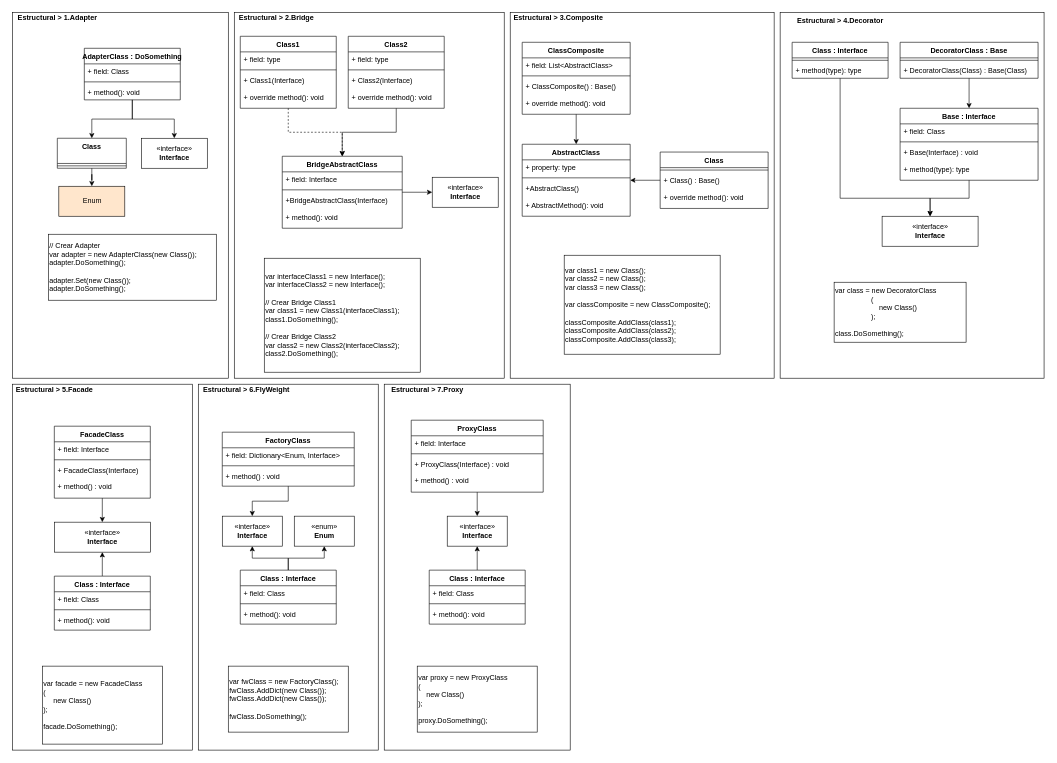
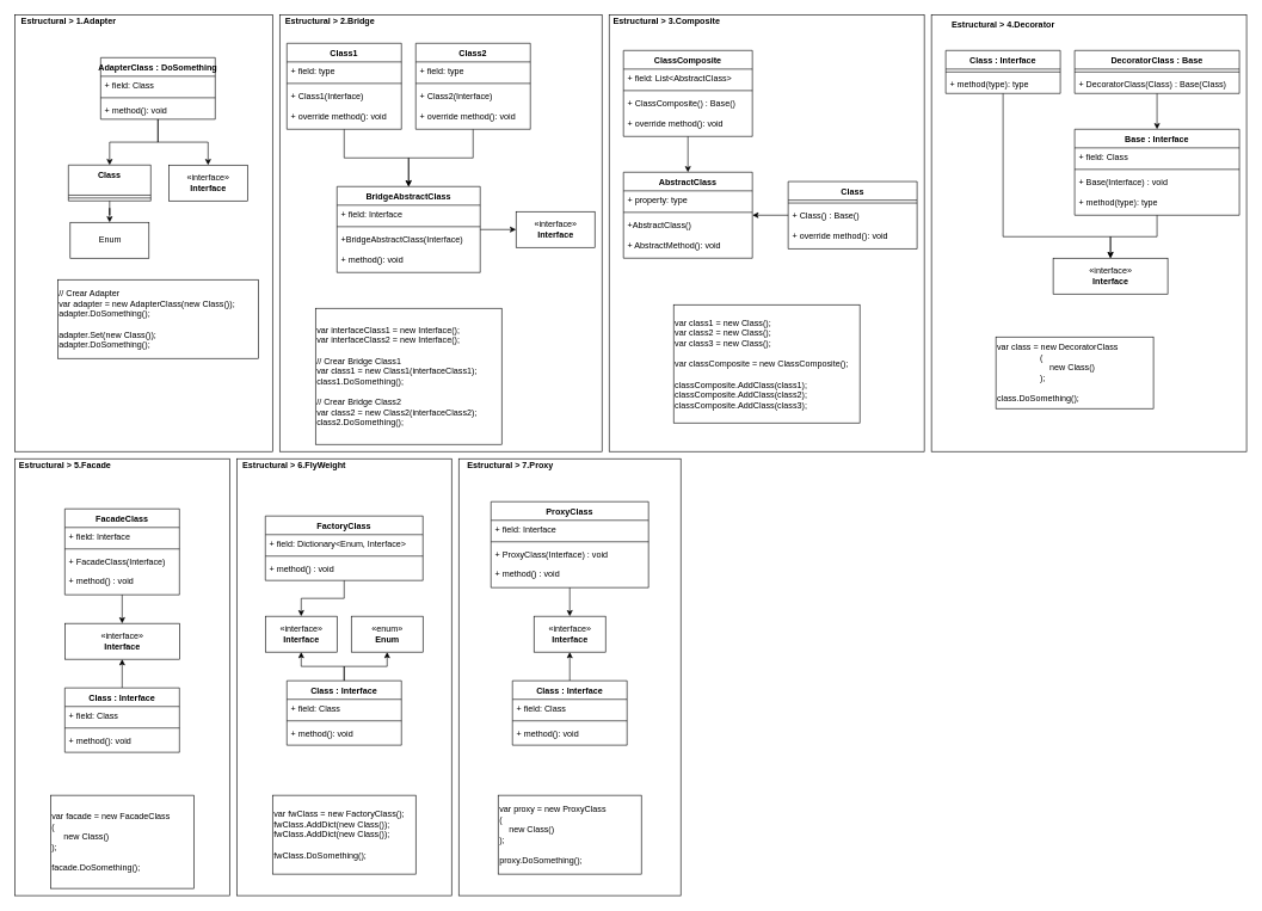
- <mxCell id="19" style="edgeStyle=orthogonalEdgeStyle;rounded=0;orthogonalLoop=1;jettySize=auto;html=1;entryX=0.5;entryY=0;entryDx=0;entryDy=0;dashed=1;" edge="1" parent="1" source="23" target="31"><mxGeometry relative="1" as="geometry" /></mxCell>
+ <mxCell id="19" style="edgeStyle=orthogonalEdgeStyle;rounded=0;orthogonalLoop=1;jettySize=auto;html=1;entryX=0.5;entryY=0;entryDx=0;entryDy=0;" edge="1" parent="1" source="23" target="31"><mxGeometry relative="1" as="geometry" /></mxCell>
- <mxCell id="9" value="Enum" style="html=1;fillColor=#ffe6cc;" vertex="1" parent="1"><mxGeometry x="97.5" y="310" width="110" height="50" as="geometry" /></mxCell>
+ <mxCell id="9" value="Enum" style="html=1;" vertex="1" parent="1"><mxGeometry x="97.5" y="310" width="110" height="50" as="geometry" /></mxCell>
